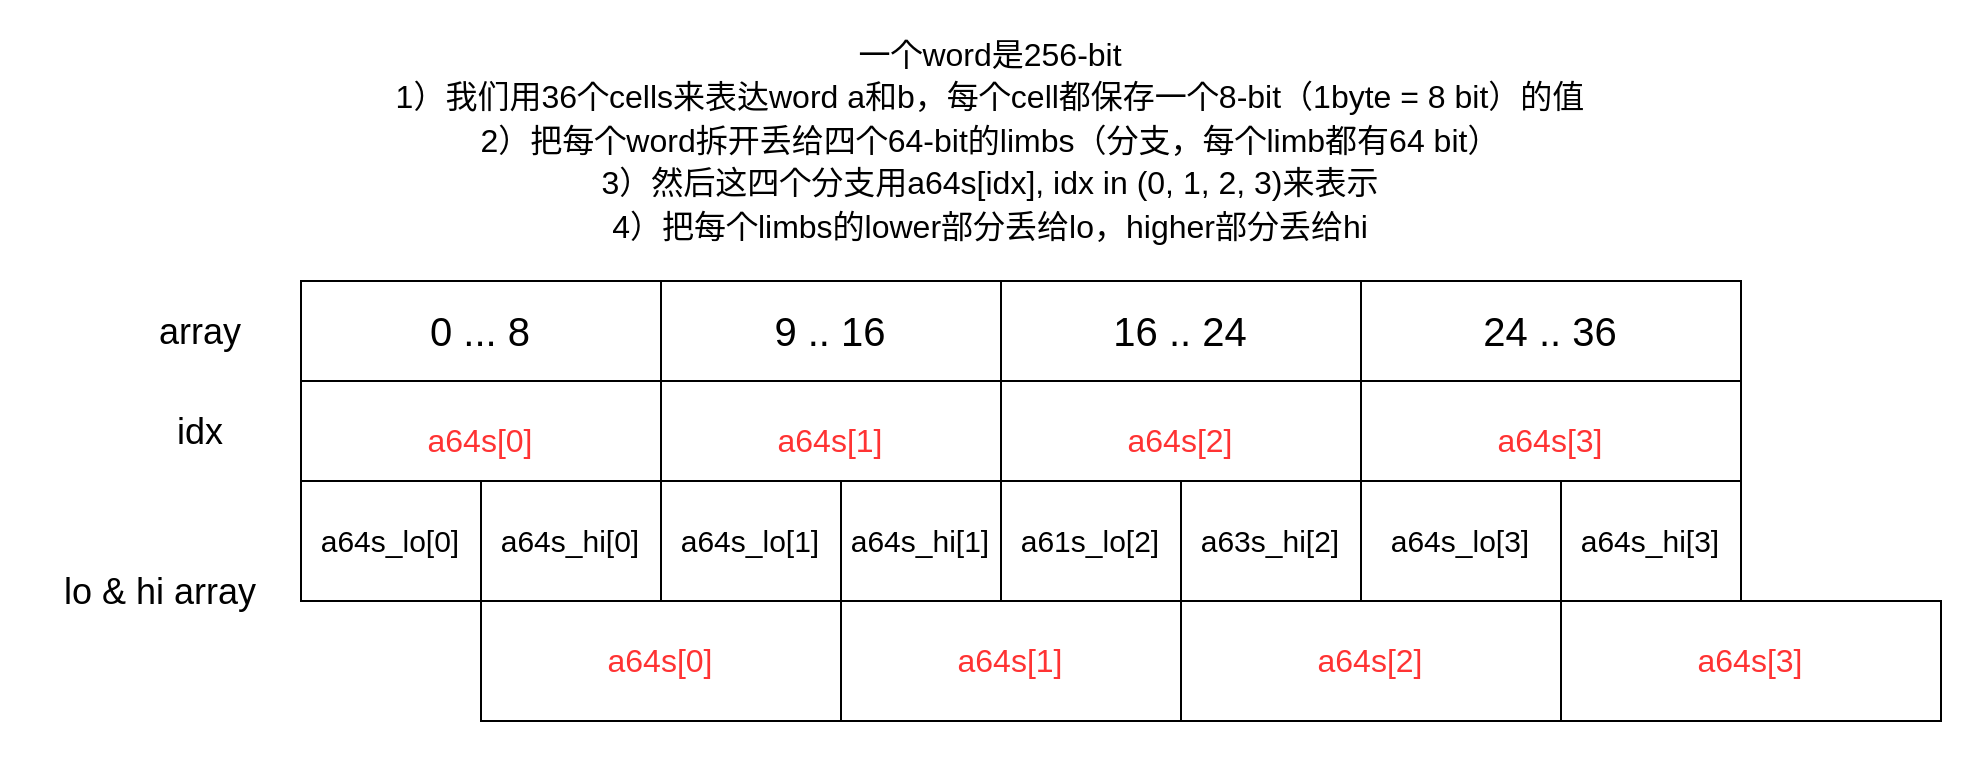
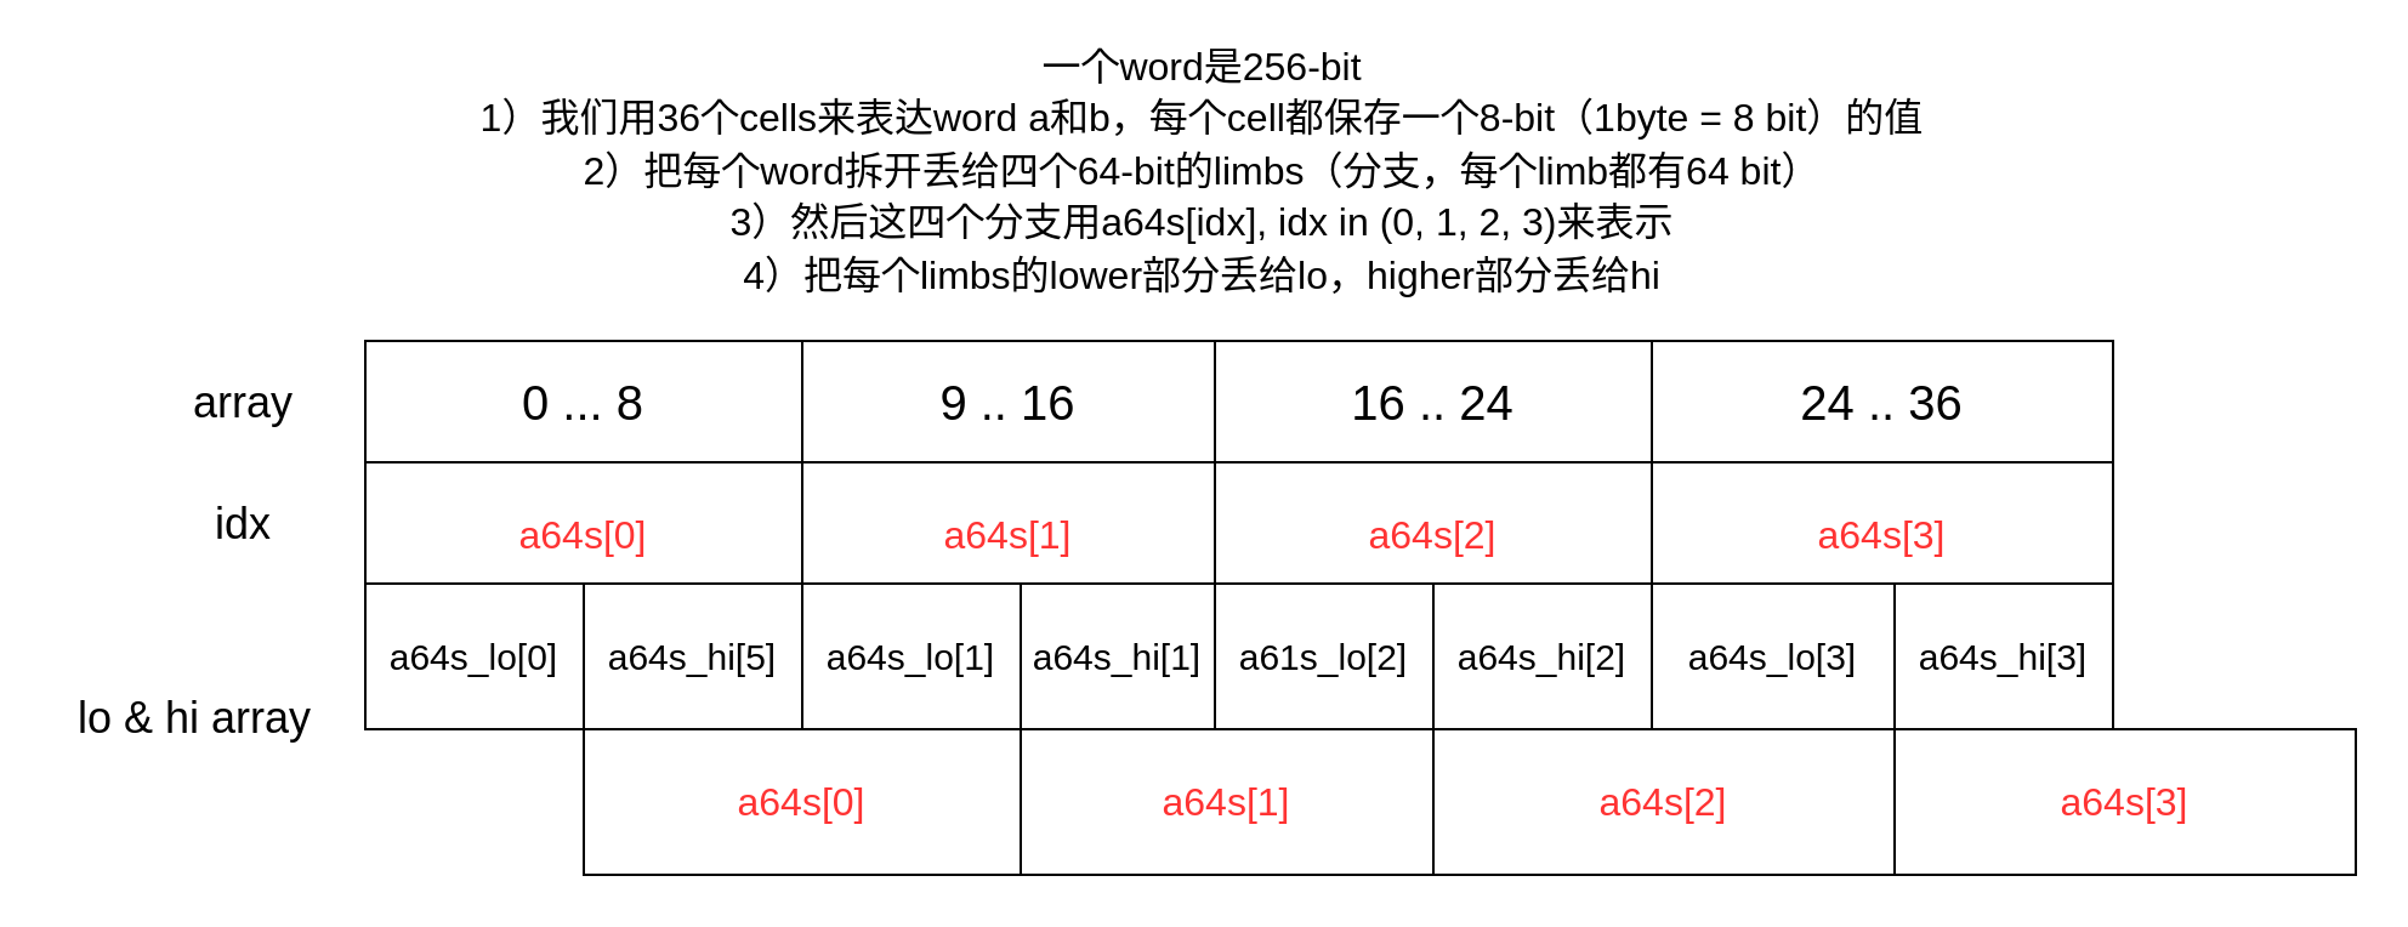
- <mxCell id="20" value="&lt;span style=&quot;font-size: 15px;&quot;&gt;a64s_hi[0]&lt;/span&gt;" style="shape=partialRectangle;html=1;whiteSpace=wrap;connectable=0;fillColor=none;top=0;left=0;bottom=0;right=0;overflow=hidden;fontFamily=Helvetica;fontSize=16;" parent="18" vertex="1"><mxGeometry x="90" width="90" height="60" as="geometry"><mxRectangle width="90" height="60" as="alternateBounds" /></mxGeometry></mxCell>
+ <mxCell id="20" value="&lt;span style=&quot;font-size: 15px;&quot;&gt;a64s_hi[5]&lt;/span&gt;" style="shape=partialRectangle;html=1;whiteSpace=wrap;connectable=0;fillColor=none;top=0;left=0;bottom=0;right=0;overflow=hidden;fontFamily=Helvetica;fontSize=16;" parent="18" vertex="1"><mxGeometry x="90" width="90" height="60" as="geometry"><mxRectangle width="90" height="60" as="alternateBounds" /></mxGeometry></mxCell>
- <mxCell id="24" value="&lt;span style=&quot;font-size: 15px;&quot;&gt;a63s_hi[2]&lt;/span&gt;" style="shape=partialRectangle;html=1;whiteSpace=wrap;connectable=0;fillColor=none;top=0;left=0;bottom=0;right=0;overflow=hidden;fontFamily=Helvetica;fontSize=16;" parent="18" vertex="1"><mxGeometry x="440" width="90" height="60" as="geometry"><mxRectangle width="90" height="60" as="alternateBounds" /></mxGeometry></mxCell>
+ <mxCell id="24" value="&lt;span style=&quot;font-size: 15px;&quot;&gt;a64s_hi[2]&lt;/span&gt;" style="shape=partialRectangle;html=1;whiteSpace=wrap;connectable=0;fillColor=none;top=0;left=0;bottom=0;right=0;overflow=hidden;fontFamily=Helvetica;fontSize=16;" parent="18" vertex="1"><mxGeometry x="440" width="90" height="60" as="geometry"><mxRectangle width="90" height="60" as="alternateBounds" /></mxGeometry></mxCell>
